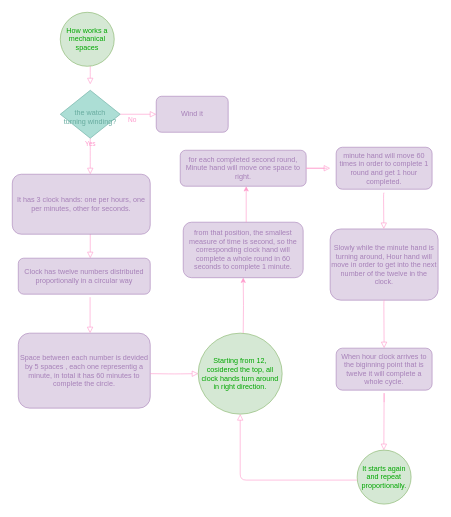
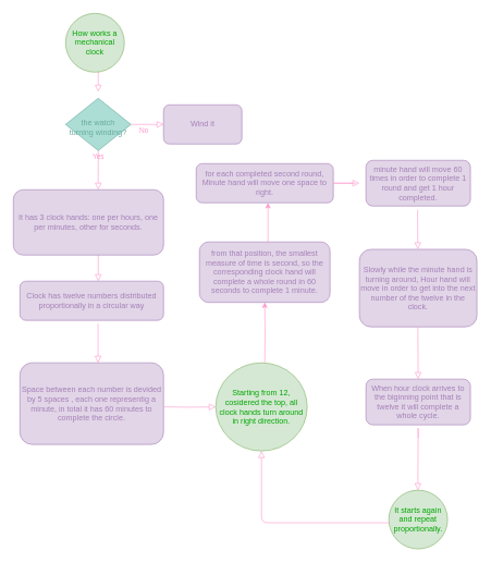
- <mxCell id="15" value="&lt;font color=&quot;#00a600&quot;&gt;How works a mechanical spaces&lt;/font&gt;" style="ellipse;whiteSpace=wrap;html=1;strokeColor=#82b366;fillColor=#d5e8d4;fontFamily=Helvetica;" vertex="1" parent="1"><mxGeometry x="100" y="20" width="90" height="90" as="geometry" /></mxCell>
+ <mxCell id="15" value="&lt;font color=&quot;#00a600&quot;&gt;How works a mechanical clock&lt;/font&gt;" style="ellipse;whiteSpace=wrap;html=1;strokeColor=#82b366;fillColor=#d5e8d4;fontFamily=Helvetica;" vertex="1" parent="1"><mxGeometry x="100" y="20" width="90" height="90" as="geometry" /></mxCell>
- <mxCell id="8" value="&lt;font color=&quot;#a680b8&quot;&gt;Wind it&lt;/font&gt;" style="rounded=1;whiteSpace=wrap;html=1;fontSize=12;glass=0;strokeWidth=1;shadow=0;fillColor=#e1d5e7;strokeColor=#A680B8;fontFamily=Helvetica;" vertex="1" parent="1"><mxGeometry x="260" y="160" width="120" height="60" as="geometry" /></mxCell>
+ <mxCell id="8" value="&lt;font color=&quot;#a680b8&quot;&gt;Wind it&lt;/font&gt;" style="rounded=1;whiteSpace=wrap;html=1;fontSize=12;glass=0;strokeWidth=1;shadow=0;fillColor=#e1d5e7;strokeColor=#A680B8;fontFamily=Helvetica;" vertex="1" parent="1"><mxGeometry x="250" y="160" width="120" height="60" as="geometry" /></mxCell>
